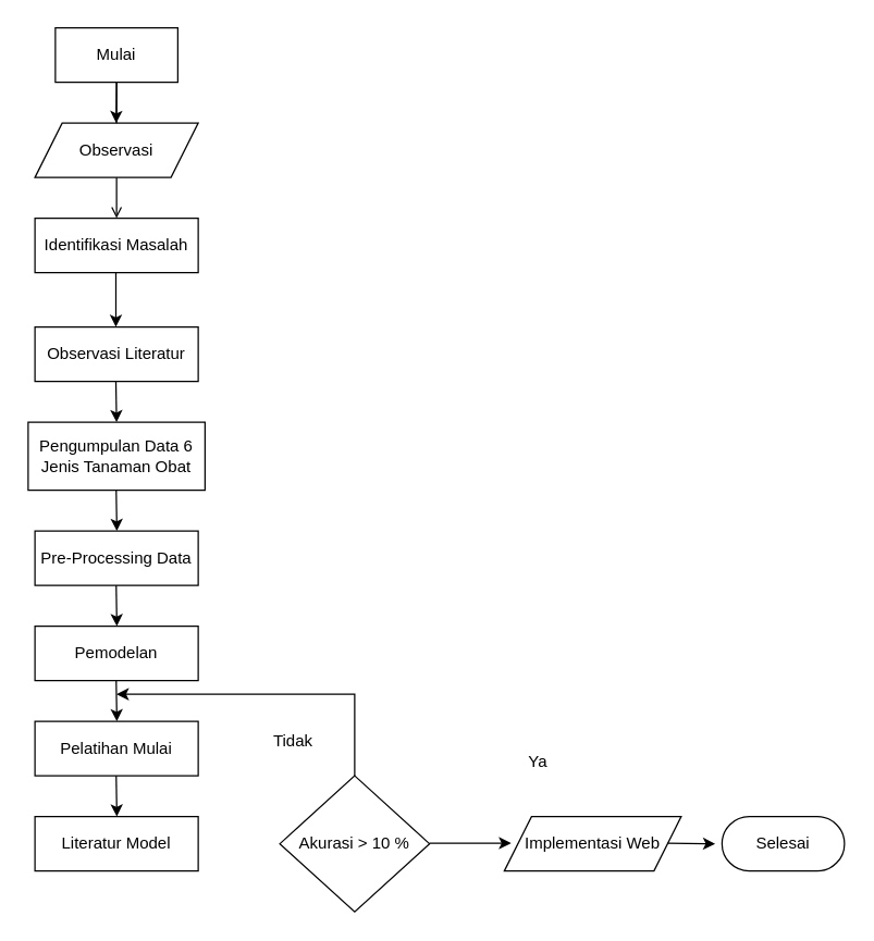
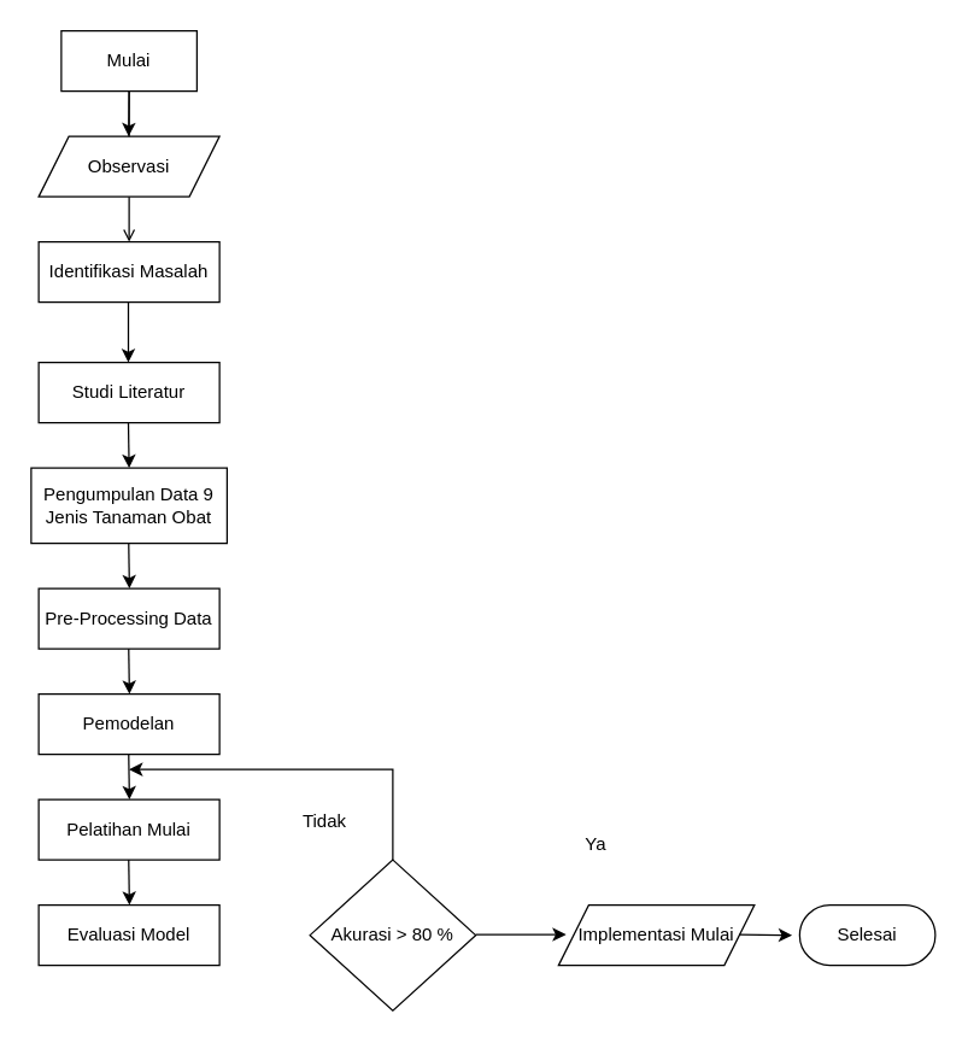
- <mxCell id="2" value="Observasi Literatur" style="rounded=0;whiteSpace=wrap;html=1;" parent="1" vertex="1"><mxGeometry x="25" y="240" width="120" height="40" as="geometry" /></mxCell>
+ <mxCell id="2" value="Studi Literatur" style="rounded=0;whiteSpace=wrap;html=1;" parent="1" vertex="1"><mxGeometry x="25" y="240" width="120" height="40" as="geometry" /></mxCell>
- <mxCell id="3" value="Pengumpulan Data 6 Jenis Tanaman Obat" style="rounded=0;whiteSpace=wrap;html=1;" parent="1" vertex="1"><mxGeometry x="20" y="310" width="130" height="50" as="geometry" /></mxCell>
+ <mxCell id="3" value="Pengumpulan Data 9 Jenis Tanaman Obat" style="rounded=0;whiteSpace=wrap;html=1;" parent="1" vertex="1"><mxGeometry x="20" y="310" width="130" height="50" as="geometry" /></mxCell>
- <mxCell id="8" value="Literatur Model" style="rounded=0;whiteSpace=wrap;html=1;" parent="1" vertex="1"><mxGeometry x="25" y="600" width="120" height="40" as="geometry" /></mxCell>
+ <mxCell id="8" value="Evaluasi Model" style="rounded=0;whiteSpace=wrap;html=1;" parent="1" vertex="1"><mxGeometry x="25" y="600" width="120" height="40" as="geometry" /></mxCell>
- <mxCell id="7" value="Akurasi &amp;gt; 10 %" style="rhombus;whiteSpace=wrap;html=1;" parent="1" vertex="1"><mxGeometry x="205" y="570" width="110" height="100" as="geometry" /></mxCell>
+ <mxCell id="7" value="Akurasi &amp;gt; 80 %" style="rhombus;whiteSpace=wrap;html=1;" parent="1" vertex="1"><mxGeometry x="205" y="570" width="110" height="100" as="geometry" /></mxCell>
- <mxCell id="25" value="Implementasi Web" style="shape=parallelogram;perimeter=parallelogramPerimeter;whiteSpace=wrap;html=1;fixedSize=1;" vertex="1" parent="1"><mxGeometry x="370" y="600" width="130" height="40" as="geometry" /></mxCell>
+ <mxCell id="25" value="Implementasi Mulai" style="shape=parallelogram;perimeter=parallelogramPerimeter;whiteSpace=wrap;html=1;fixedSize=1;" vertex="1" parent="1"><mxGeometry x="370" y="600" width="130" height="40" as="geometry" /></mxCell>
